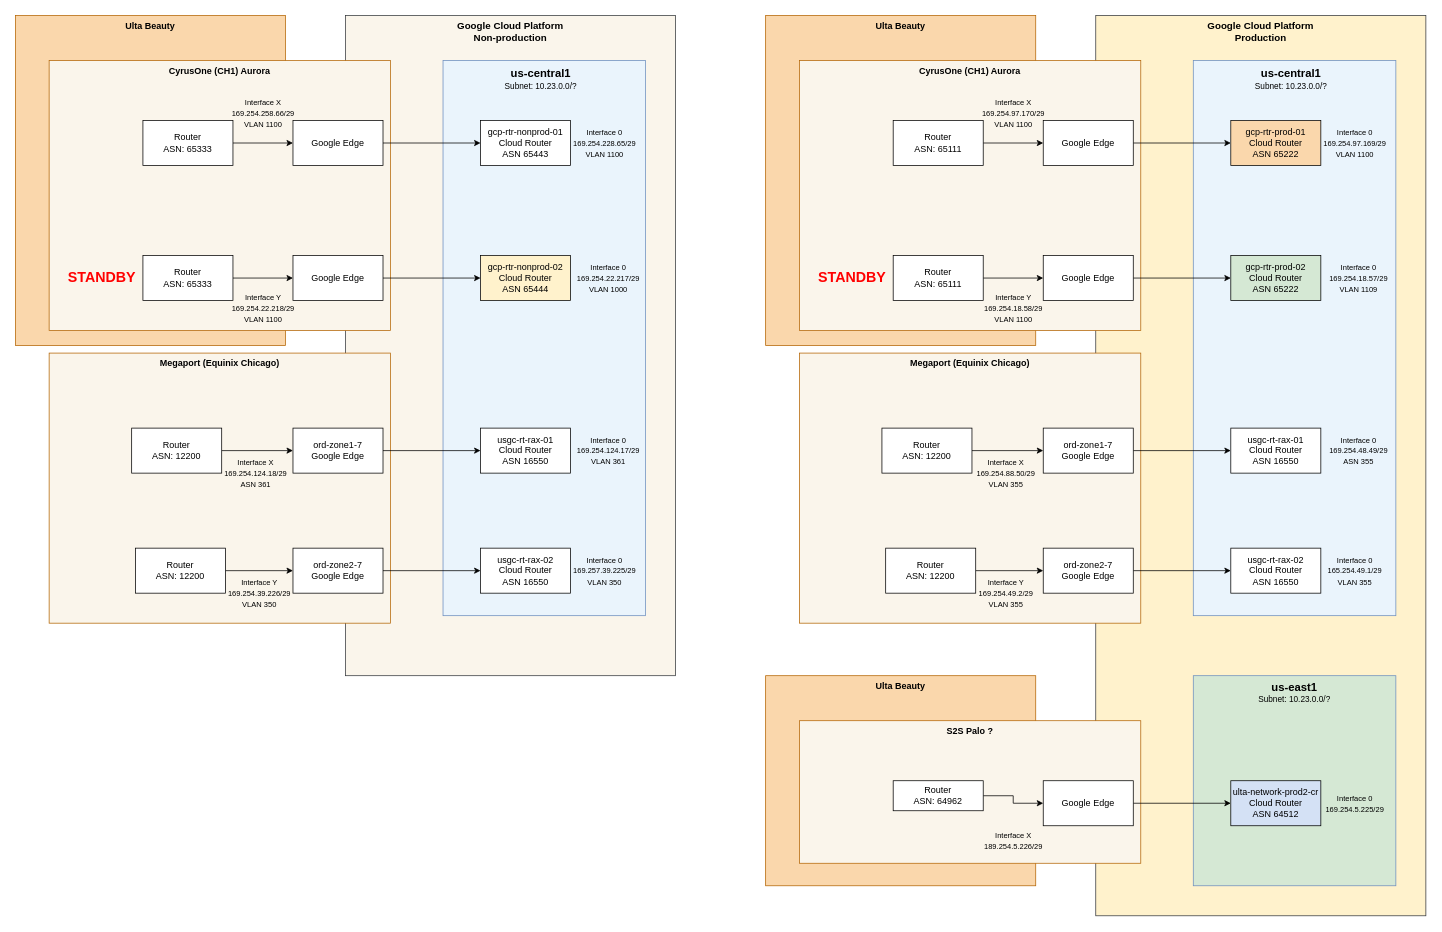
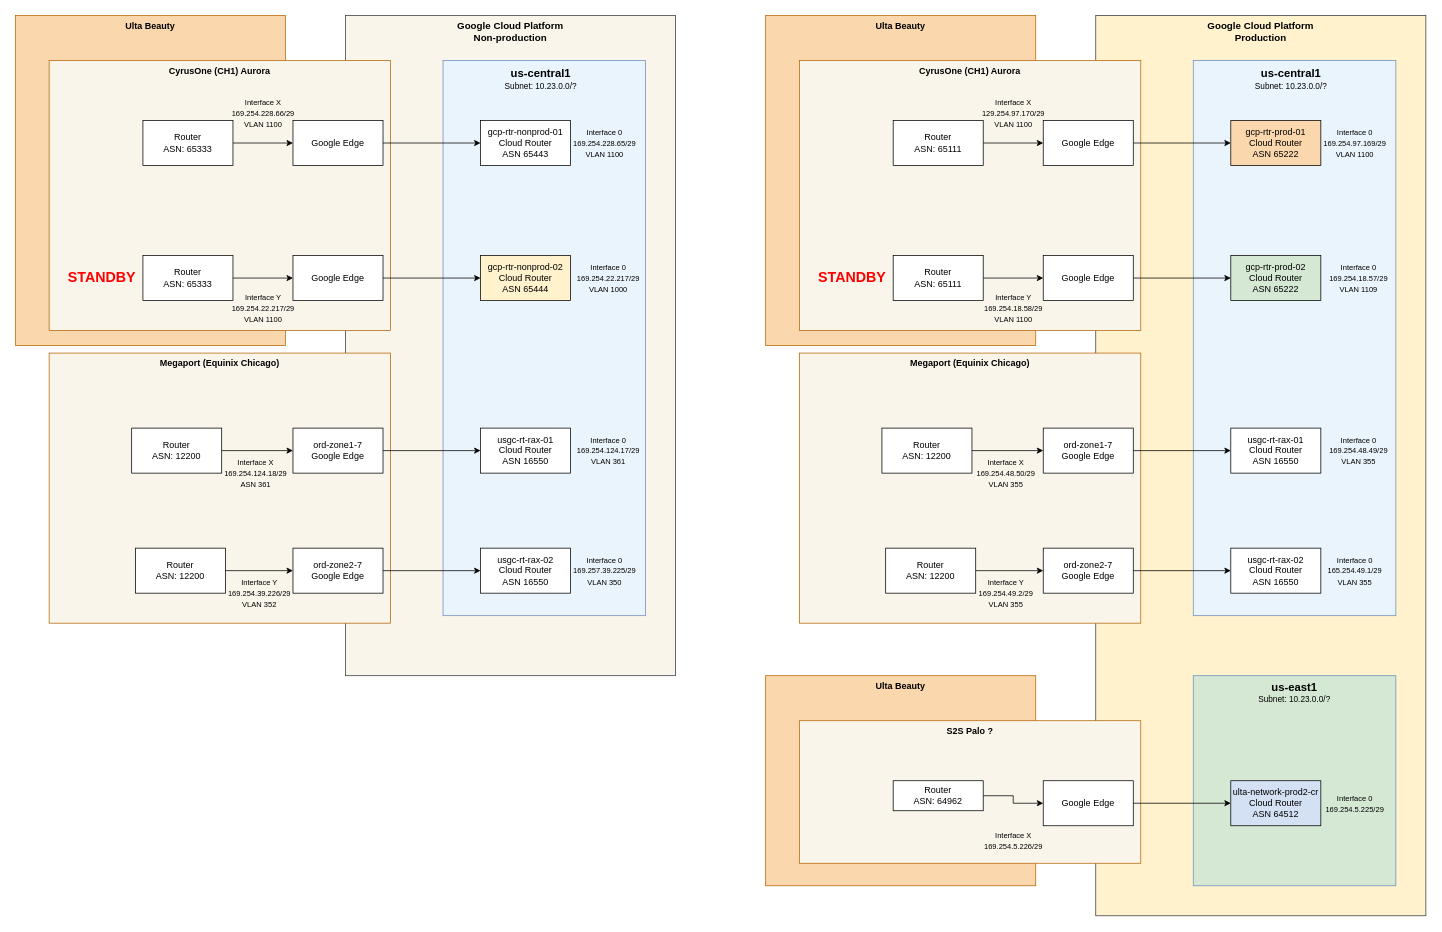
- <mxCell id="19" value="&lt;font style=&quot;font-size: 10px;&quot;&gt;Interface X&lt;br style=&quot;border-color: var(--border-color);&quot;&gt;169.254.258.66/29&lt;br style=&quot;border-color: var(--border-color);&quot;&gt;VLAN 1100&lt;/font&gt;" style="text;html=1;align=center;verticalAlign=middle;resizable=0;points=[];autosize=1;strokeColor=none;fillColor=none;" parent="1" vertex="1"><mxGeometry x="295" y="120" width="110" height="60" as="geometry" /></mxCell>
+ <mxCell id="19" value="&lt;font style=&quot;font-size: 10px;&quot;&gt;Interface X&lt;br style=&quot;border-color: var(--border-color);&quot;&gt;169.254.228.66/29&lt;br style=&quot;border-color: var(--border-color);&quot;&gt;VLAN 1100&lt;/font&gt;" style="text;html=1;align=center;verticalAlign=middle;resizable=0;points=[];autosize=1;strokeColor=none;fillColor=none;" parent="1" vertex="1"><mxGeometry x="295" y="120" width="110" height="60" as="geometry" /></mxCell>
- <mxCell id="54" value="&lt;font style=&quot;font-size: 10px;&quot;&gt;Interface X&lt;br style=&quot;border-color: var(--border-color);&quot;&gt;169.254.97.170/29&lt;br style=&quot;border-color: var(--border-color);&quot;&gt;VLAN 1100&lt;/font&gt;" style="text;html=1;align=center;verticalAlign=middle;resizable=0;points=[];autosize=1;strokeColor=none;fillColor=none;" parent="1" vertex="1"><mxGeometry x="1295" y="120" width="110" height="60" as="geometry" /></mxCell>
+ <mxCell id="54" value="&lt;font style=&quot;font-size: 10px;&quot;&gt;Interface X&lt;br style=&quot;border-color: var(--border-color);&quot;&gt;129.254.97.170/29&lt;br style=&quot;border-color: var(--border-color);&quot;&gt;VLAN 1100&lt;/font&gt;" style="text;html=1;align=center;verticalAlign=middle;resizable=0;points=[];autosize=1;strokeColor=none;fillColor=none;" parent="1" vertex="1"><mxGeometry x="1295" y="120" width="110" height="60" as="geometry" /></mxCell>
- <mxCell id="18" value="&lt;font style=&quot;font-size: 10px;&quot;&gt;Interface Y&lt;br&gt;169.254.22.218/29&lt;br&gt;VLAN 1100&lt;/font&gt;" style="text;html=1;align=center;verticalAlign=middle;resizable=0;points=[];autosize=1;strokeColor=none;fillColor=none;" parent="1" vertex="1"><mxGeometry x="295" y="380" width="110" height="60" as="geometry" /></mxCell>
+ <mxCell id="18" value="&lt;font style=&quot;font-size: 10px;&quot;&gt;Interface Y&lt;br&gt;169.254.22.217/29&lt;br&gt;VLAN 1100&lt;/font&gt;" style="text;html=1;align=center;verticalAlign=middle;resizable=0;points=[];autosize=1;strokeColor=none;fillColor=none;" parent="1" vertex="1"><mxGeometry x="295" y="380" width="110" height="60" as="geometry" /></mxCell>
- <mxCell id="67" value="&lt;font style=&quot;font-size: 10px;&quot;&gt;Interface 0&lt;br style=&quot;border-color: var(--border-color);&quot;&gt;169.254.48.49/29&lt;br style=&quot;border-color: var(--border-color);&quot;&gt;ASN 355&lt;/font&gt;" style="text;html=1;align=center;verticalAlign=middle;resizable=0;points=[];autosize=1;strokeColor=none;fillColor=none;" parent="1" vertex="1"><mxGeometry x="1760" y="570" width="100" height="60" as="geometry" /></mxCell>
+ <mxCell id="67" value="&lt;font style=&quot;font-size: 10px;&quot;&gt;Interface 0&lt;br style=&quot;border-color: var(--border-color);&quot;&gt;169.254.48.49/29&lt;br style=&quot;border-color: var(--border-color);&quot;&gt;VLAN 355&lt;/font&gt;" style="text;html=1;align=center;verticalAlign=middle;resizable=0;points=[];autosize=1;strokeColor=none;fillColor=none;" parent="1" vertex="1"><mxGeometry x="1760" y="570" width="100" height="60" as="geometry" /></mxCell>
- <mxCell id="69" value="&lt;font style=&quot;font-size: 10px;&quot;&gt;Interface X&lt;br style=&quot;border-color: var(--border-color);&quot;&gt;169.254.88.50/29&lt;br style=&quot;border-color: var(--border-color);&quot;&gt;VLAN 355&lt;/font&gt;" style="text;html=1;align=center;verticalAlign=middle;resizable=0;points=[];autosize=1;strokeColor=none;fillColor=none;" parent="1" vertex="1"><mxGeometry x="1290" y="600" width="100" height="60" as="geometry" /></mxCell>
+ <mxCell id="69" value="&lt;font style=&quot;font-size: 10px;&quot;&gt;Interface X&lt;br style=&quot;border-color: var(--border-color);&quot;&gt;169.254.48.50/29&lt;br style=&quot;border-color: var(--border-color);&quot;&gt;VLAN 355&lt;/font&gt;" style="text;html=1;align=center;verticalAlign=middle;resizable=0;points=[];autosize=1;strokeColor=none;fillColor=none;" parent="1" vertex="1"><mxGeometry x="1290" y="600" width="100" height="60" as="geometry" /></mxCell>
- <mxCell id="29" value="&lt;font style=&quot;font-size: 10px;&quot;&gt;Interface Y&lt;br&gt;169.254.39.226/29&lt;br&gt;VLAN 350&lt;/font&gt;" style="text;html=1;align=center;verticalAlign=middle;resizable=0;points=[];autosize=1;strokeColor=none;fillColor=none;" parent="1" vertex="1"><mxGeometry x="290" y="760" width="110" height="60" as="geometry" /></mxCell>
+ <mxCell id="29" value="&lt;font style=&quot;font-size: 10px;&quot;&gt;Interface Y&lt;br&gt;169.254.39.226/29&lt;br&gt;VLAN 352&lt;/font&gt;" style="text;html=1;align=center;verticalAlign=middle;resizable=0;points=[];autosize=1;strokeColor=none;fillColor=none;" parent="1" vertex="1"><mxGeometry x="290" y="760" width="110" height="60" as="geometry" /></mxCell>
- <mxCell id="81" value="&lt;font style=&quot;font-size: 10px;&quot;&gt;Interface X&lt;br&gt;189.254.5.226/29&lt;br&gt;&lt;/font&gt;" style="text;html=1;align=center;verticalAlign=middle;resizable=0;points=[];autosize=1;strokeColor=none;fillColor=none;" parent="1" vertex="1"><mxGeometry x="1300" y="1100" width="100" height="40" as="geometry" /></mxCell>
+ <mxCell id="81" value="&lt;font style=&quot;font-size: 10px;&quot;&gt;Interface X&lt;br&gt;169.254.5.226/29&lt;br&gt;&lt;/font&gt;" style="text;html=1;align=center;verticalAlign=middle;resizable=0;points=[];autosize=1;strokeColor=none;fillColor=none;" parent="1" vertex="1"><mxGeometry x="1300" y="1100" width="100" height="40" as="geometry" /></mxCell>
